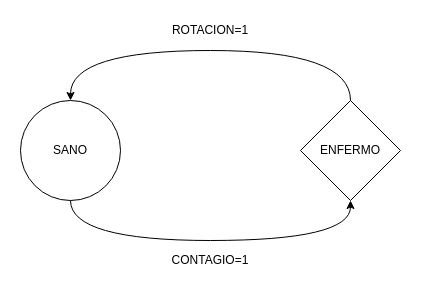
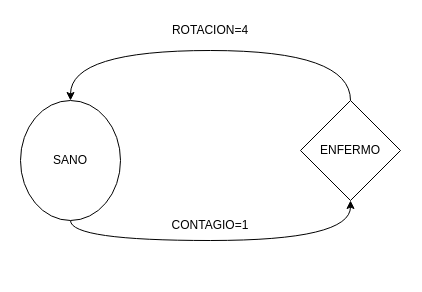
- <mxCell id="6" value="ROTACION=1" style="text;html=1;strokeColor=none;fillColor=none;align=center;verticalAlign=middle;whiteSpace=wrap;rounded=0;" vertex="1" parent="1"><mxGeometry x="160" y="20" width="100" height="20" as="geometry" /></mxCell>
+ <mxCell id="6" value="ROTACION=4" style="text;html=1;strokeColor=none;fillColor=none;align=center;verticalAlign=middle;whiteSpace=wrap;rounded=0;" vertex="1" parent="1"><mxGeometry x="160" y="20" width="100" height="20" as="geometry" /></mxCell>
- <mxCell id="3" value="SANO" style="ellipse;whiteSpace=wrap;html=1;aspect=fixed;" vertex="1" parent="1"><mxGeometry x="20" y="100" width="100" height="100" as="geometry" /></mxCell>
+ <mxCell id="3" value="SANO" style="ellipse;whiteSpace=wrap;html=1;aspect=fixed;" vertex="1" parent="1"><mxGeometry x="20" y="100" width="100" height="120" as="geometry" /></mxCell>
- <mxCell id="7" value="CONTAGIO=1" style="text;html=1;strokeColor=none;fillColor=none;align=center;verticalAlign=middle;whiteSpace=wrap;rounded=0;" vertex="1" parent="1"><mxGeometry x="160" y="250" width="100" height="20" as="geometry" /></mxCell>
+ <mxCell id="7" value="CONTAGIO=1" style="text;html=1;strokeColor=none;fillColor=none;align=center;verticalAlign=middle;whiteSpace=wrap;rounded=0;" vertex="1" parent="1"><mxGeometry x="160" y="215" width="100" height="20" as="geometry" /></mxCell>
